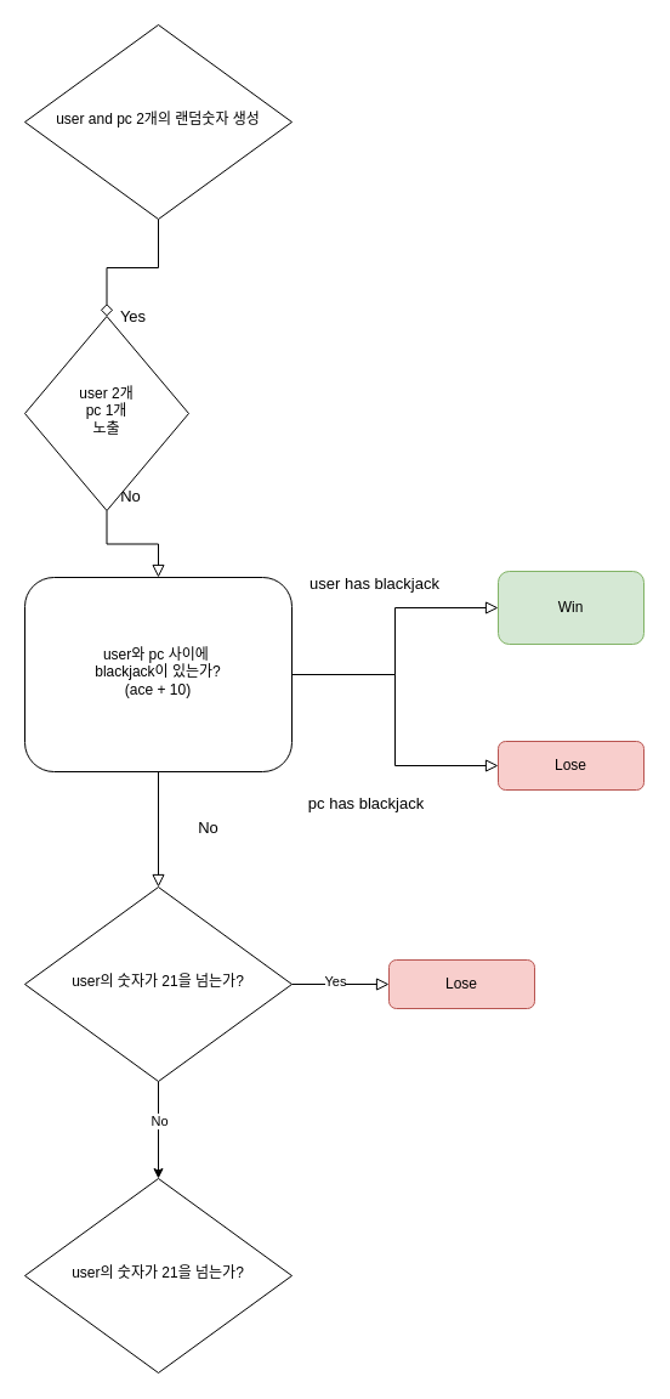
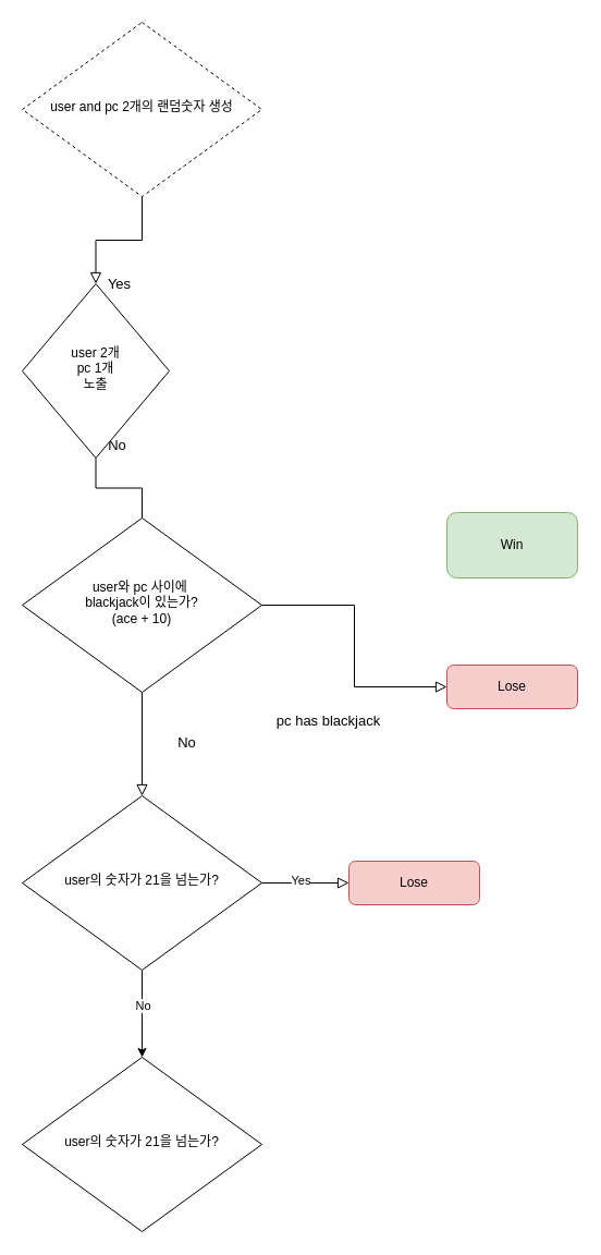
- <mxCell id="3" value="user and pc 2개의 랜덤숫자 생성" style="rhombus;whiteSpace=wrap;html=1;shadow=0;fontFamily=Helvetica;fontSize=12;align=center;strokeWidth=1;spacing=6;spacingTop=-4;" parent="1" vertex="1"><mxGeometry x="20" y="20" width="220" height="160" as="geometry" /></mxCell>
+ <mxCell id="3" value="user and pc 2개의 랜덤숫자 생성" style="rhombus;whiteSpace=wrap;html=1;shadow=0;fontFamily=Helvetica;fontSize=12;align=center;strokeWidth=1;spacing=6;spacingTop=-4;dashed=1;" parent="1" vertex="1"><mxGeometry x="20" y="20" width="220" height="160" as="geometry" /></mxCell>
- <mxCell id="2" value="Yes" style="rounded=0;html=1;jettySize=auto;orthogonalLoop=1;fontSize=13;endArrow=diamond;endFill=0;endSize=8;strokeWidth=1;shadow=0;labelBackgroundColor=none;edgeStyle=orthogonalEdgeStyle;" parent="1" source="3" target="6" edge="1"><mxGeometry y="40" relative="1" as="geometry"><mxPoint as="offset" /></mxGeometry></mxCell>
+ <mxCell id="2" value="Yes" style="rounded=0;html=1;jettySize=auto;orthogonalLoop=1;fontSize=13;endArrow=block;endFill=0;endSize=8;strokeWidth=1;shadow=0;labelBackgroundColor=none;edgeStyle=orthogonalEdgeStyle;" parent="1" source="3" target="6" edge="1"><mxGeometry y="40" relative="1" as="geometry"><mxPoint as="offset" /></mxGeometry></mxCell>
- <mxCell id="4" value="No" style="rounded=0;html=1;jettySize=auto;orthogonalLoop=1;fontSize=13;endArrow=block;endFill=0;endSize=8;strokeWidth=1;shadow=0;labelBackgroundColor=none;edgeStyle=orthogonalEdgeStyle;entryX=0.5;entryY=0;entryDx=0;entryDy=0;" parent="1" source="6" target="13" edge="1"><mxGeometry x="-0.043" y="40" relative="1" as="geometry"><mxPoint as="offset" /><mxPoint x="150" y="500" as="targetPoint" /></mxGeometry></mxCell>
+ <mxCell id="4" value="No" style="rounded=0;html=1;jettySize=auto;orthogonalLoop=1;fontSize=13;endArrow=none;endFill=0;endSize=8;strokeWidth=1;shadow=0;labelBackgroundColor=none;edgeStyle=orthogonalEdgeStyle;entryX=0.5;entryY=0;entryDx=0;entryDy=0;" parent="1" source="6" target="13" edge="1"><mxGeometry x="-0.043" y="40" relative="1" as="geometry"><mxPoint as="offset" /><mxPoint x="150" y="500" as="targetPoint" /></mxGeometry></mxCell>
- <mxCell id="5" value="user has blackjack" style="edgeStyle=orthogonalEdgeStyle;rounded=0;html=1;jettySize=auto;orthogonalLoop=1;fontSize=13;endArrow=block;endFill=0;endSize=8;strokeWidth=1;shadow=0;labelBackgroundColor=none;exitX=1;exitY=0.5;exitDx=0;exitDy=0;entryX=0;entryY=0.5;entryDx=0;entryDy=0;" parent="1" source="13" target="7" edge="1"><mxGeometry x="0.273" y="28" relative="1" as="geometry"><mxPoint x="-20" y="8" as="offset" /><mxPoint x="250" y="555" as="sourcePoint" /><mxPoint x="480" y="510" as="targetPoint" /></mxGeometry></mxCell>
- <mxCell id="13" value="user와 pc 사이에&amp;nbsp;&lt;br&gt;blackjack이 있는가?&lt;br&gt;(ace + 10)" style="whiteSpace=wrap;html=1;shadow=0;fontFamily=Helvetica;fontSize=12;align=center;strokeWidth=1;spacing=6;spacingTop=-4;rounded=1;" parent="1" vertex="1"><mxGeometry x="20" y="475" width="220" height="160" as="geometry" /></mxCell>
+ <mxCell id="13" value="user와 pc 사이에&amp;nbsp;&lt;br&gt;blackjack이 있는가?&lt;br&gt;(ace + 10)" style="rhombus;whiteSpace=wrap;html=1;shadow=0;fontFamily=Helvetica;fontSize=12;align=center;strokeWidth=1;spacing=6;spacingTop=-4;" parent="1" vertex="1"><mxGeometry x="20" y="475" width="220" height="160" as="geometry" /></mxCell>
